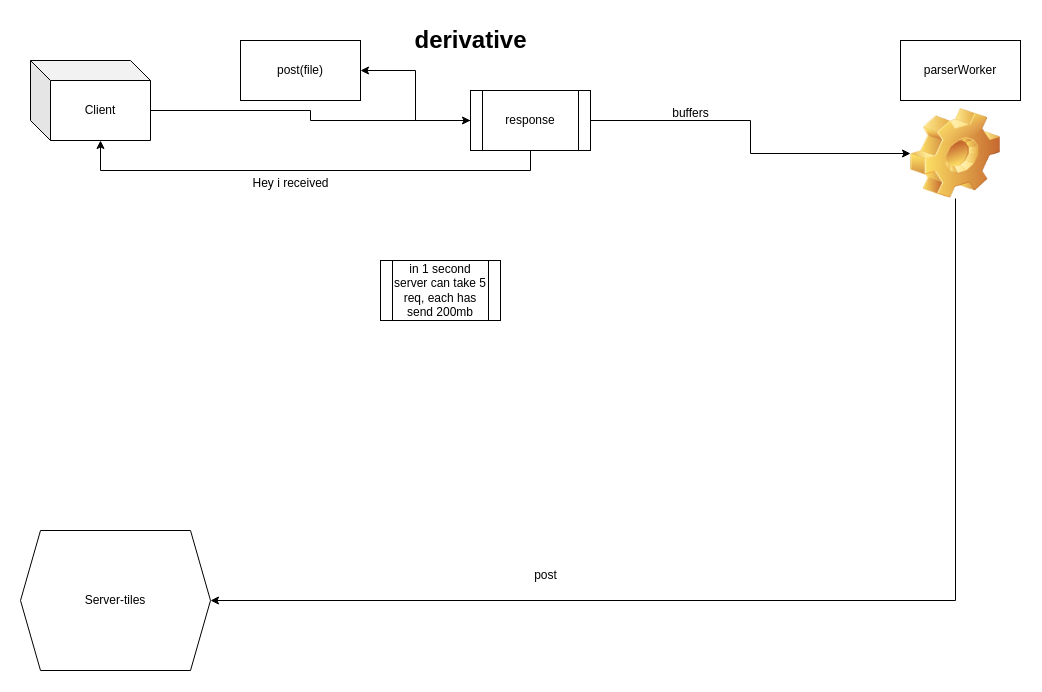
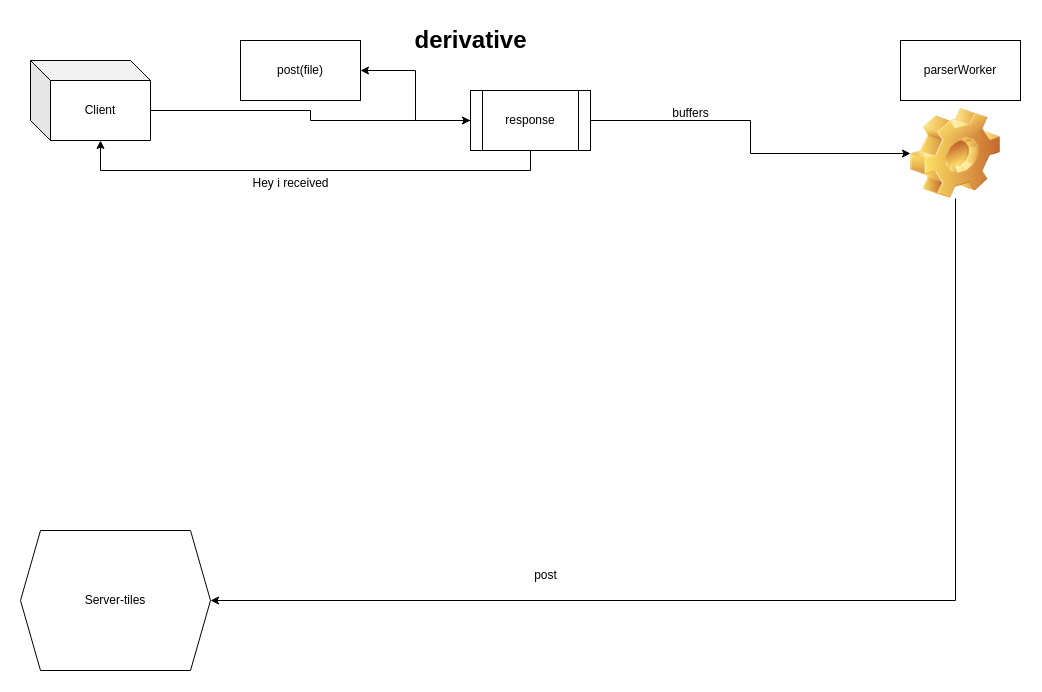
- <mxCell id="17" value="in 1 second server can take 5 req, each has send 200mb" style="shape=process;whiteSpace=wrap;html=1;backgroundOutline=1;" vertex="1" parent="1"><mxGeometry x="380" y="260" width="120" height="60" as="geometry" /></mxCell>
